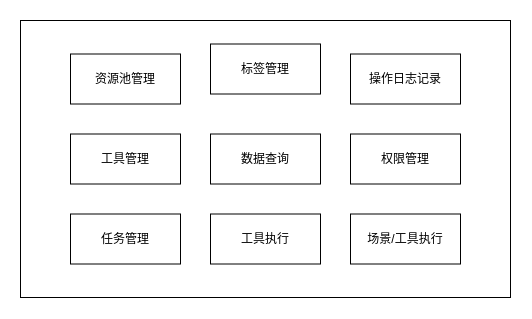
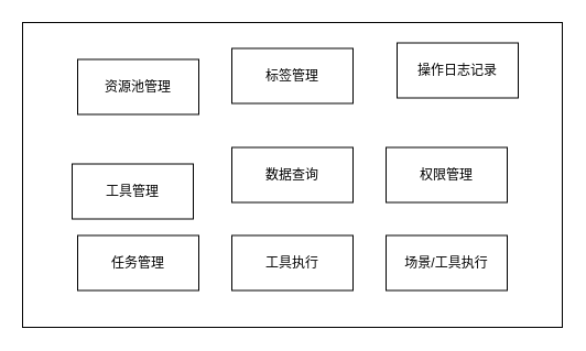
- <mxCell id="9" value="操作日志记录" style="rounded=0;whiteSpace=wrap;html=1;" vertex="1" parent="2"><mxGeometry x="330" y="33.5" width="110.0" height="50" as="geometry" /></mxCell>
+ <mxCell id="9" value="操作日志记录" style="rounded=0;whiteSpace=wrap;html=1;" vertex="1" parent="2"><mxGeometry x="340" y="18.5" width="110.0" height="50" as="geometry" /></mxCell>
- <mxCell id="4" value="工具管理" style="rounded=0;whiteSpace=wrap;html=1;" vertex="1" parent="2"><mxGeometry x="50" y="113.5" width="110.0" height="50" as="geometry" /></mxCell>
+ <mxCell id="4" value="工具管理" style="rounded=0;whiteSpace=wrap;html=1;" vertex="1" parent="2"><mxGeometry x="45" y="128.5" width="110.0" height="50" as="geometry" /></mxCell>
